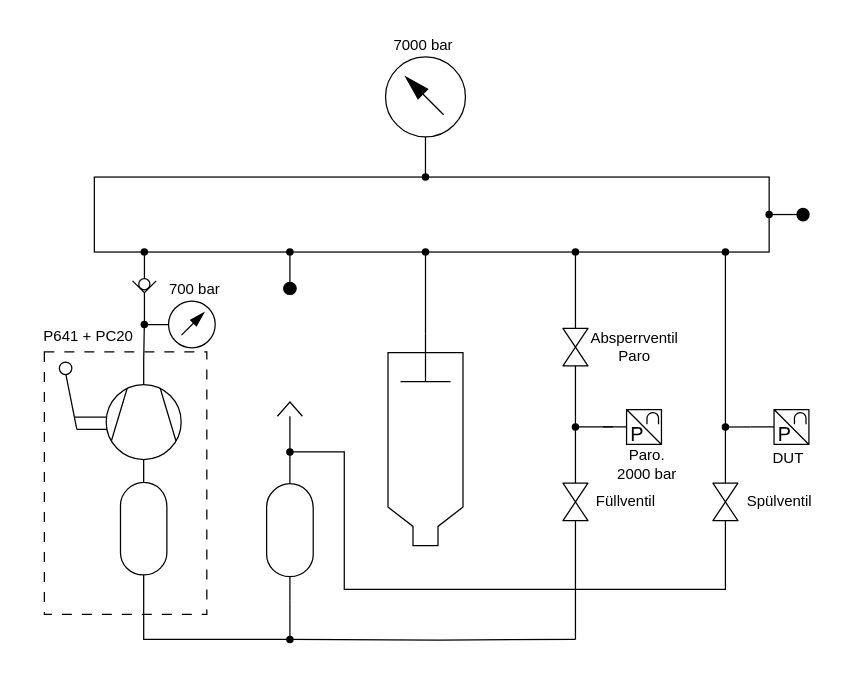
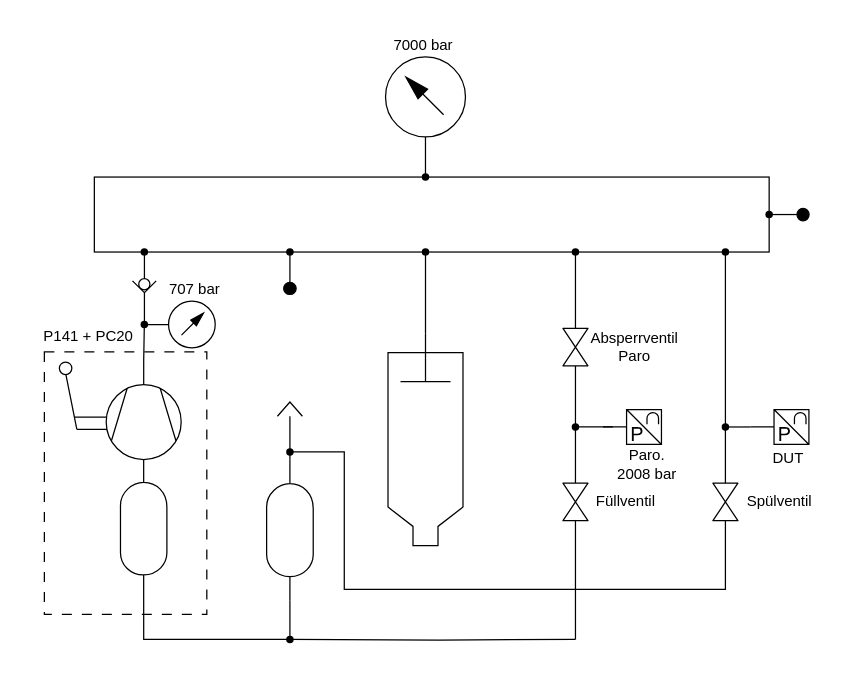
- <mxCell id="49" value="700 bar" style="text;html=1;align=center;verticalAlign=middle;resizable=0;points=[];autosize=1;strokeColor=none;fillColor=none;" vertex="1" parent="1"><mxGeometry x="125" y="216.04" width="60" height="30" as="geometry" /></mxCell>
+ <mxCell id="49" value="707 bar" style="text;html=1;align=center;verticalAlign=middle;resizable=0;points=[];autosize=1;strokeColor=none;fillColor=none;" vertex="1" parent="1"><mxGeometry x="125" y="216.04" width="60" height="30" as="geometry" /></mxCell>
- <mxCell id="54" value="P641 + PC20" style="text;html=1;align=center;verticalAlign=middle;resizable=0;points=[];autosize=1;strokeColor=none;fillColor=none;" vertex="1" parent="1"><mxGeometry x="20" y="254" width="100" height="30" as="geometry" /></mxCell>
+ <mxCell id="54" value="P141 + PC20" style="text;html=1;align=center;verticalAlign=middle;resizable=0;points=[];autosize=1;strokeColor=none;fillColor=none;" vertex="1" parent="1"><mxGeometry x="20" y="254" width="100" height="30" as="geometry" /></mxCell>
- <mxCell id="52" value="Paro.&lt;div&gt;2000 bar&lt;/div&gt;" style="text;html=1;align=center;verticalAlign=middle;resizable=0;points=[];autosize=1;strokeColor=none;fillColor=none;" vertex="1" parent="1"><mxGeometry x="482" y="351" width="70" height="40" as="geometry" /></mxCell>
+ <mxCell id="52" value="Paro.&lt;div&gt;2008 bar&lt;/div&gt;" style="text;html=1;align=center;verticalAlign=middle;resizable=0;points=[];autosize=1;strokeColor=none;fillColor=none;" vertex="1" parent="1"><mxGeometry x="482" y="351" width="70" height="40" as="geometry" /></mxCell>
